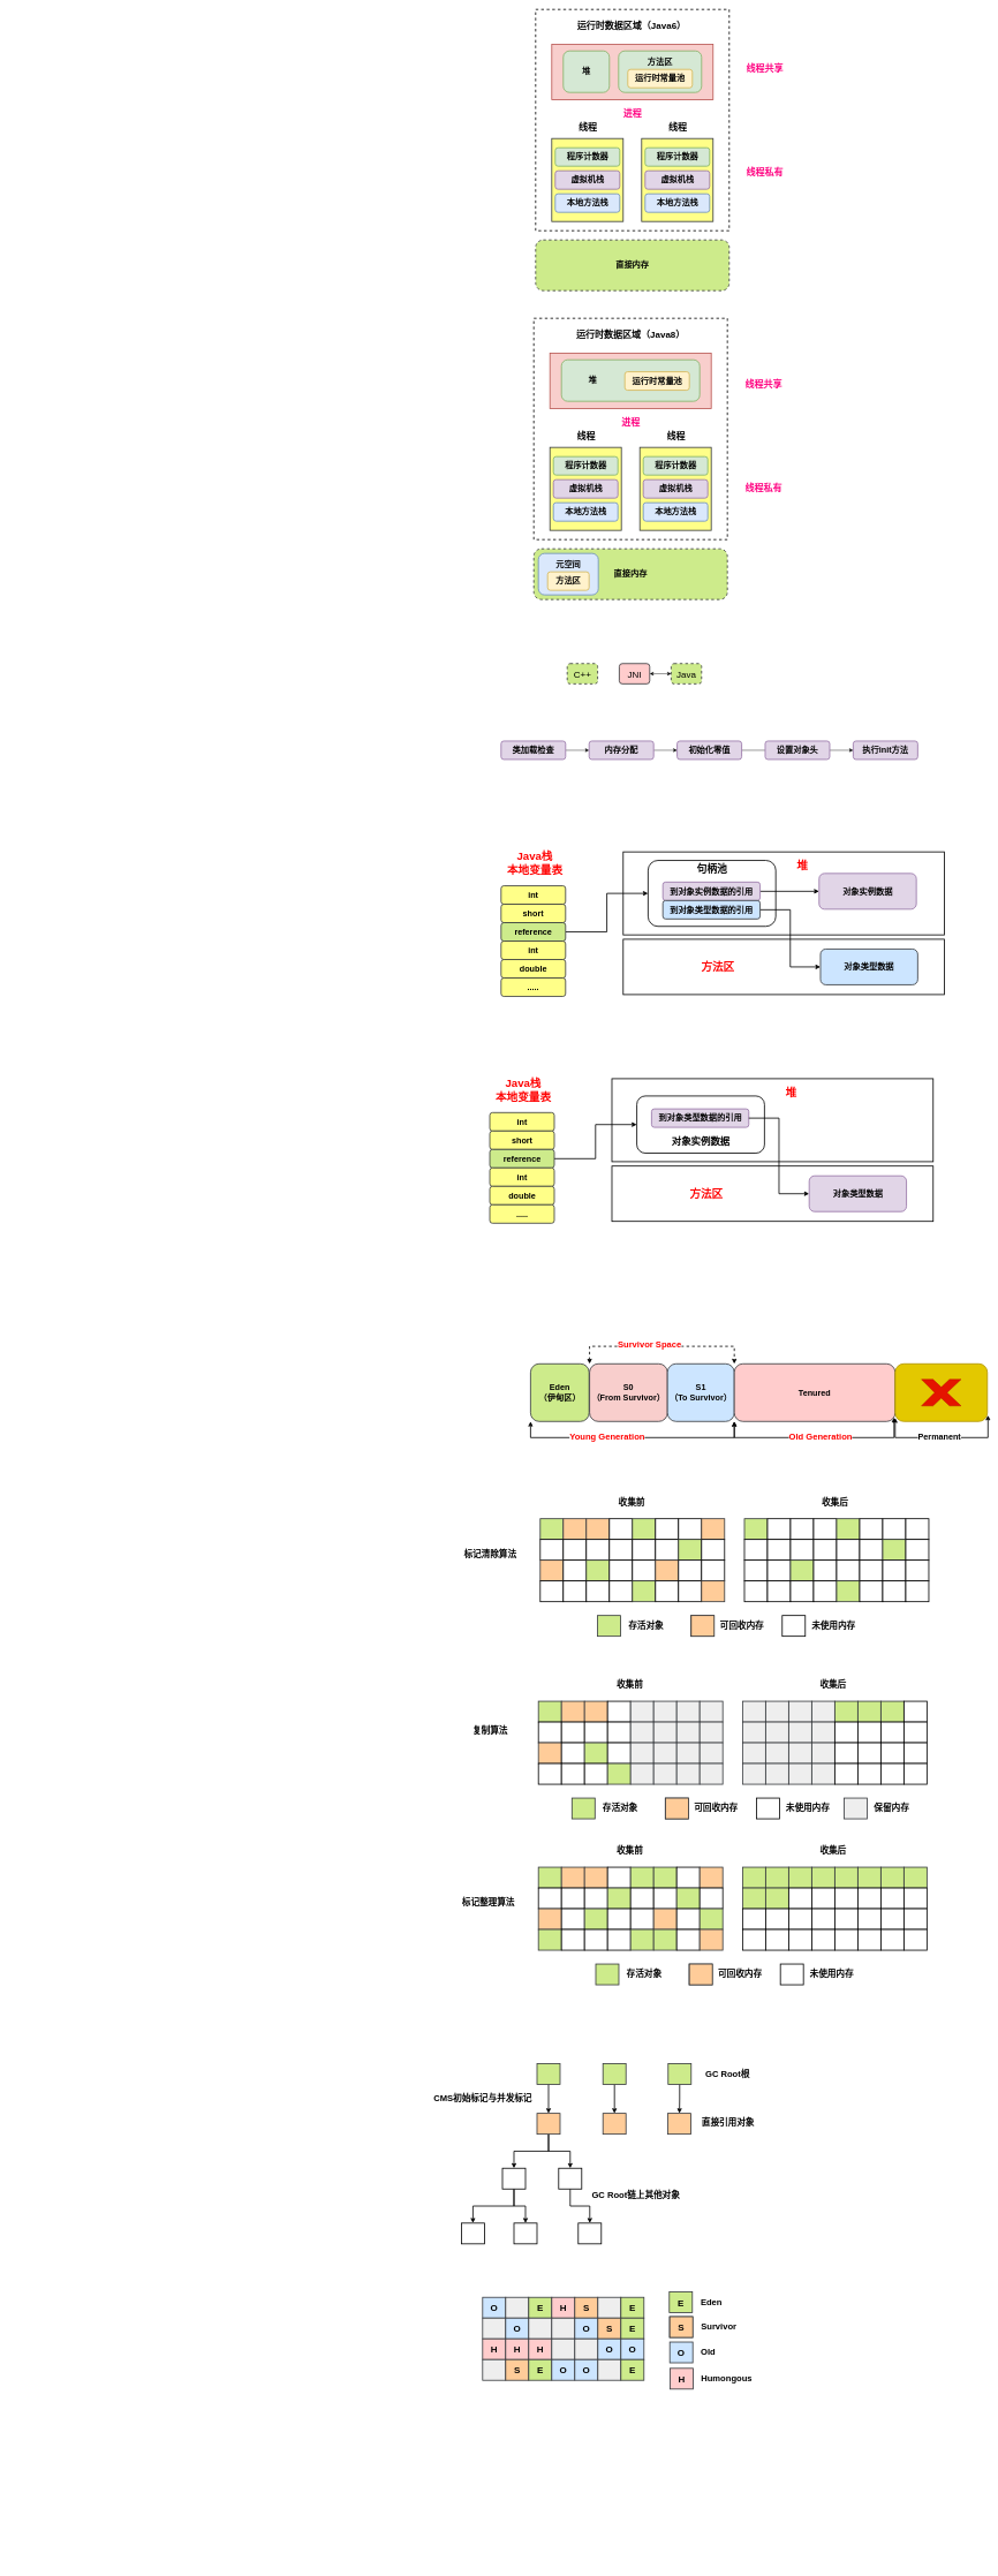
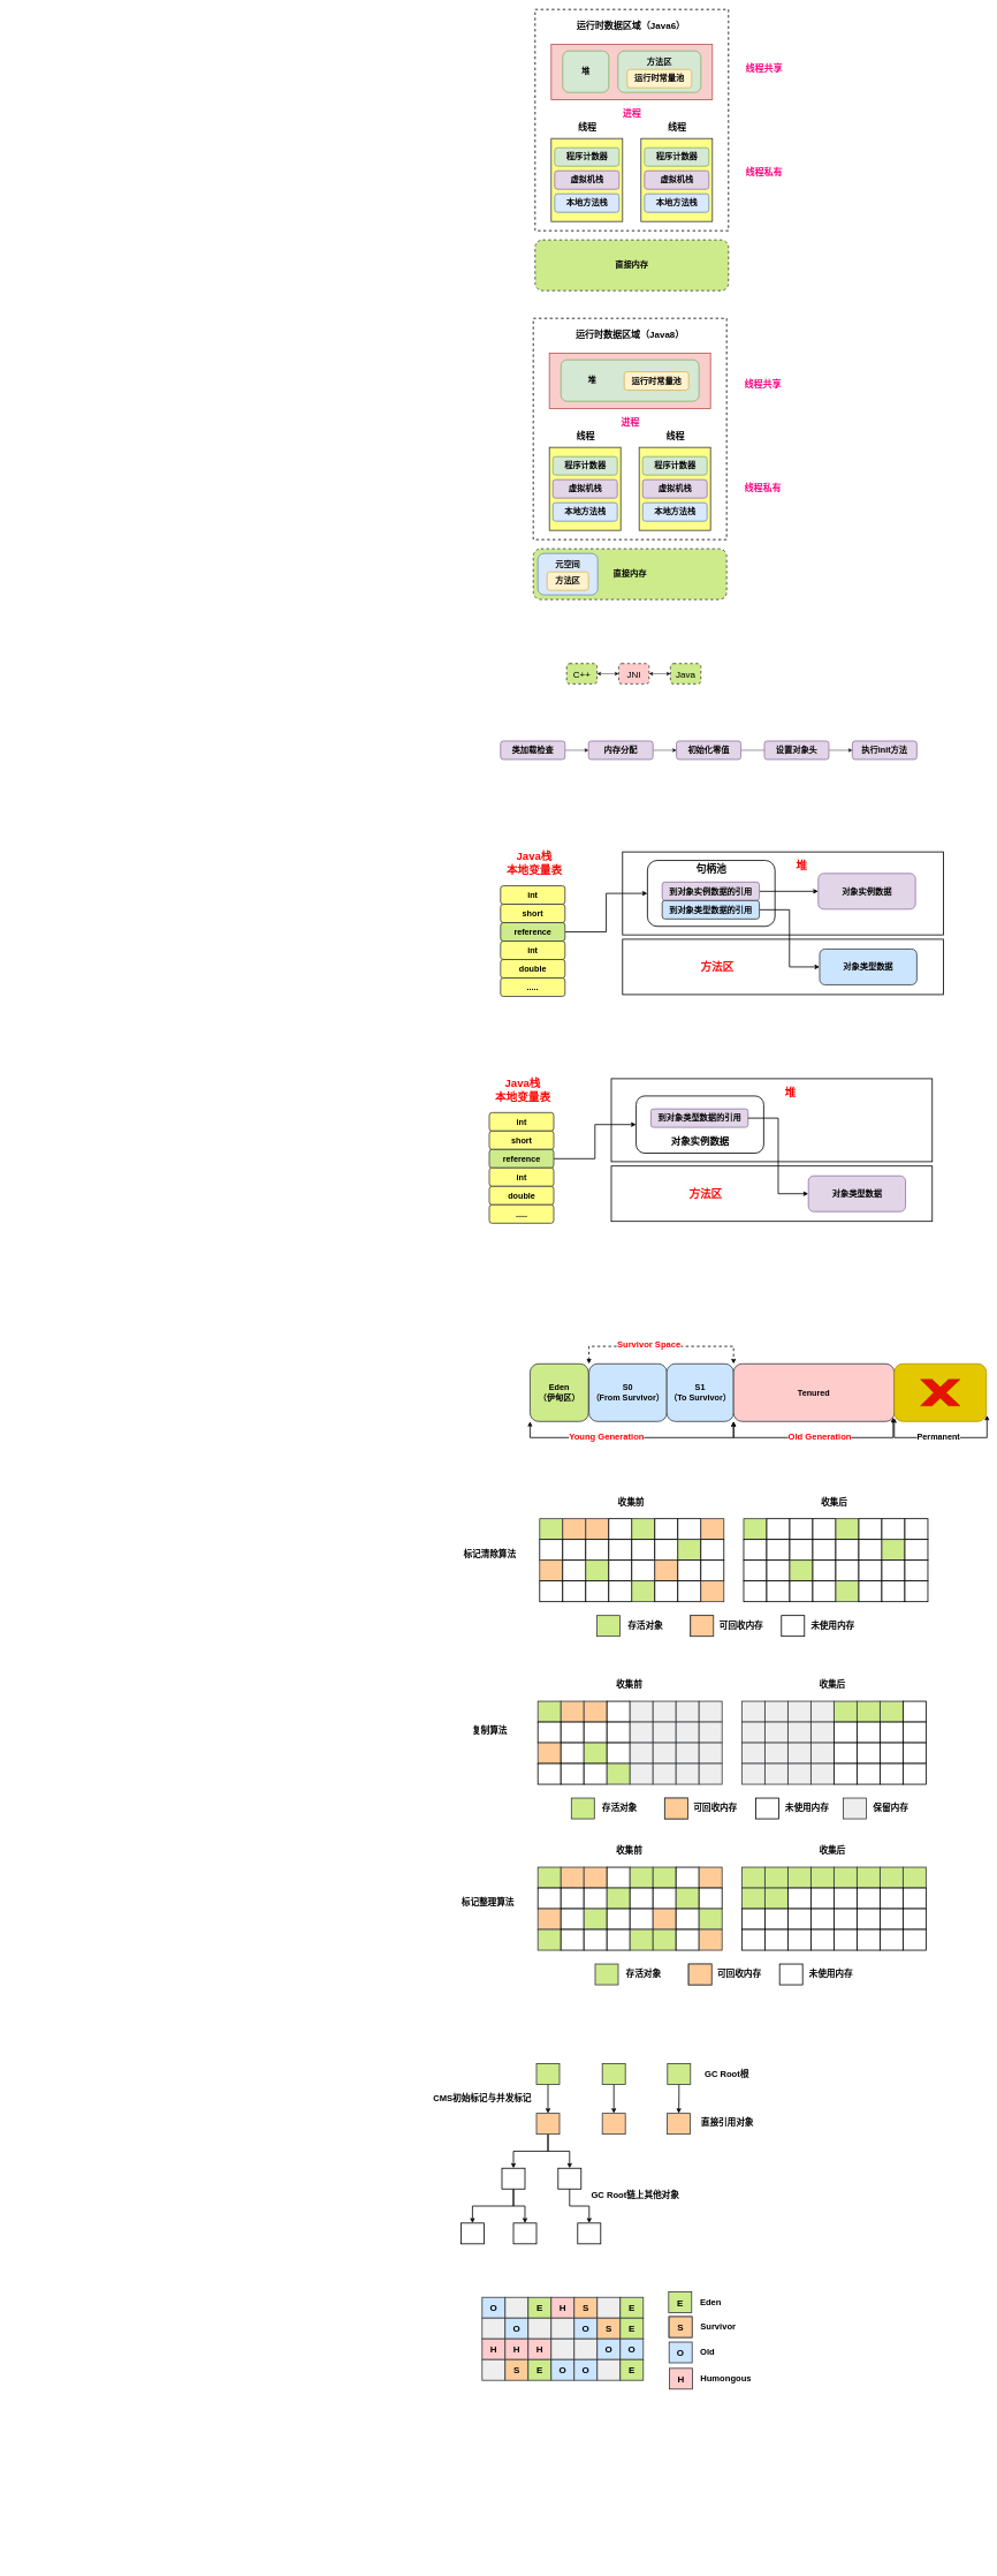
+ <mxCell id="46" style="edgeStyle=orthogonalEdgeStyle;rounded=0;orthogonalLoop=1;jettySize=auto;html=1;exitX=1;exitY=0.5;exitDx=0;exitDy=0;entryX=0;entryY=0.5;entryDx=0;entryDy=0;fontSize=20;fontColor=#000000;startArrow=classic;startFill=1;" parent="1" source="47" target="50" edge="1"><mxGeometry relative="1" as="geometry" /></mxCell>
- <mxCell id="50" value="&lt;font style=&quot;font-size: 20px&quot;&gt;JNI&lt;/font&gt;" style="rounded=1;whiteSpace=wrap;html=1;dashed=0;strokeWidth=2;fontSize=20;fillColor=#ffcccc;strokeColor=#36393d;" parent="1" vertex="1"><mxGeometry x="1342.5" y="1439" width="66" height="44" as="geometry" /></mxCell>
+ <mxCell id="50" value="&lt;font style=&quot;font-size: 20px&quot;&gt;JNI&lt;/font&gt;" style="rounded=1;whiteSpace=wrap;html=1;dashed=1;strokeWidth=2;fontSize=20;fillColor=#ffcccc;strokeColor=#36393d;" parent="1" vertex="1"><mxGeometry x="1342.5" y="1439" width="66" height="44" as="geometry" /></mxCell>
- <mxCell id="99" value="&lt;font style=&quot;font-size: 18px&quot;&gt;&lt;b&gt;S0&lt;br&gt;（From Survivor）&lt;br&gt;&lt;/b&gt;&lt;/font&gt;" style="rounded=1;whiteSpace=wrap;html=1;strokeWidth=2;fillColor=#f8cecc;strokeColor=#36393d;" parent="1" vertex="1"><mxGeometry x="1278" y="2958" width="169" height="125" as="geometry" /></mxCell>
+ <mxCell id="99" value="&lt;font style=&quot;font-size: 18px&quot;&gt;&lt;b&gt;S0&lt;br&gt;（From Survivor）&lt;br&gt;&lt;/b&gt;&lt;/font&gt;" style="rounded=1;whiteSpace=wrap;html=1;strokeWidth=2;fillColor=#cce5ff;strokeColor=#36393d;" parent="1" vertex="1"><mxGeometry x="1278" y="2958" width="169" height="125" as="geometry" /></mxCell>
